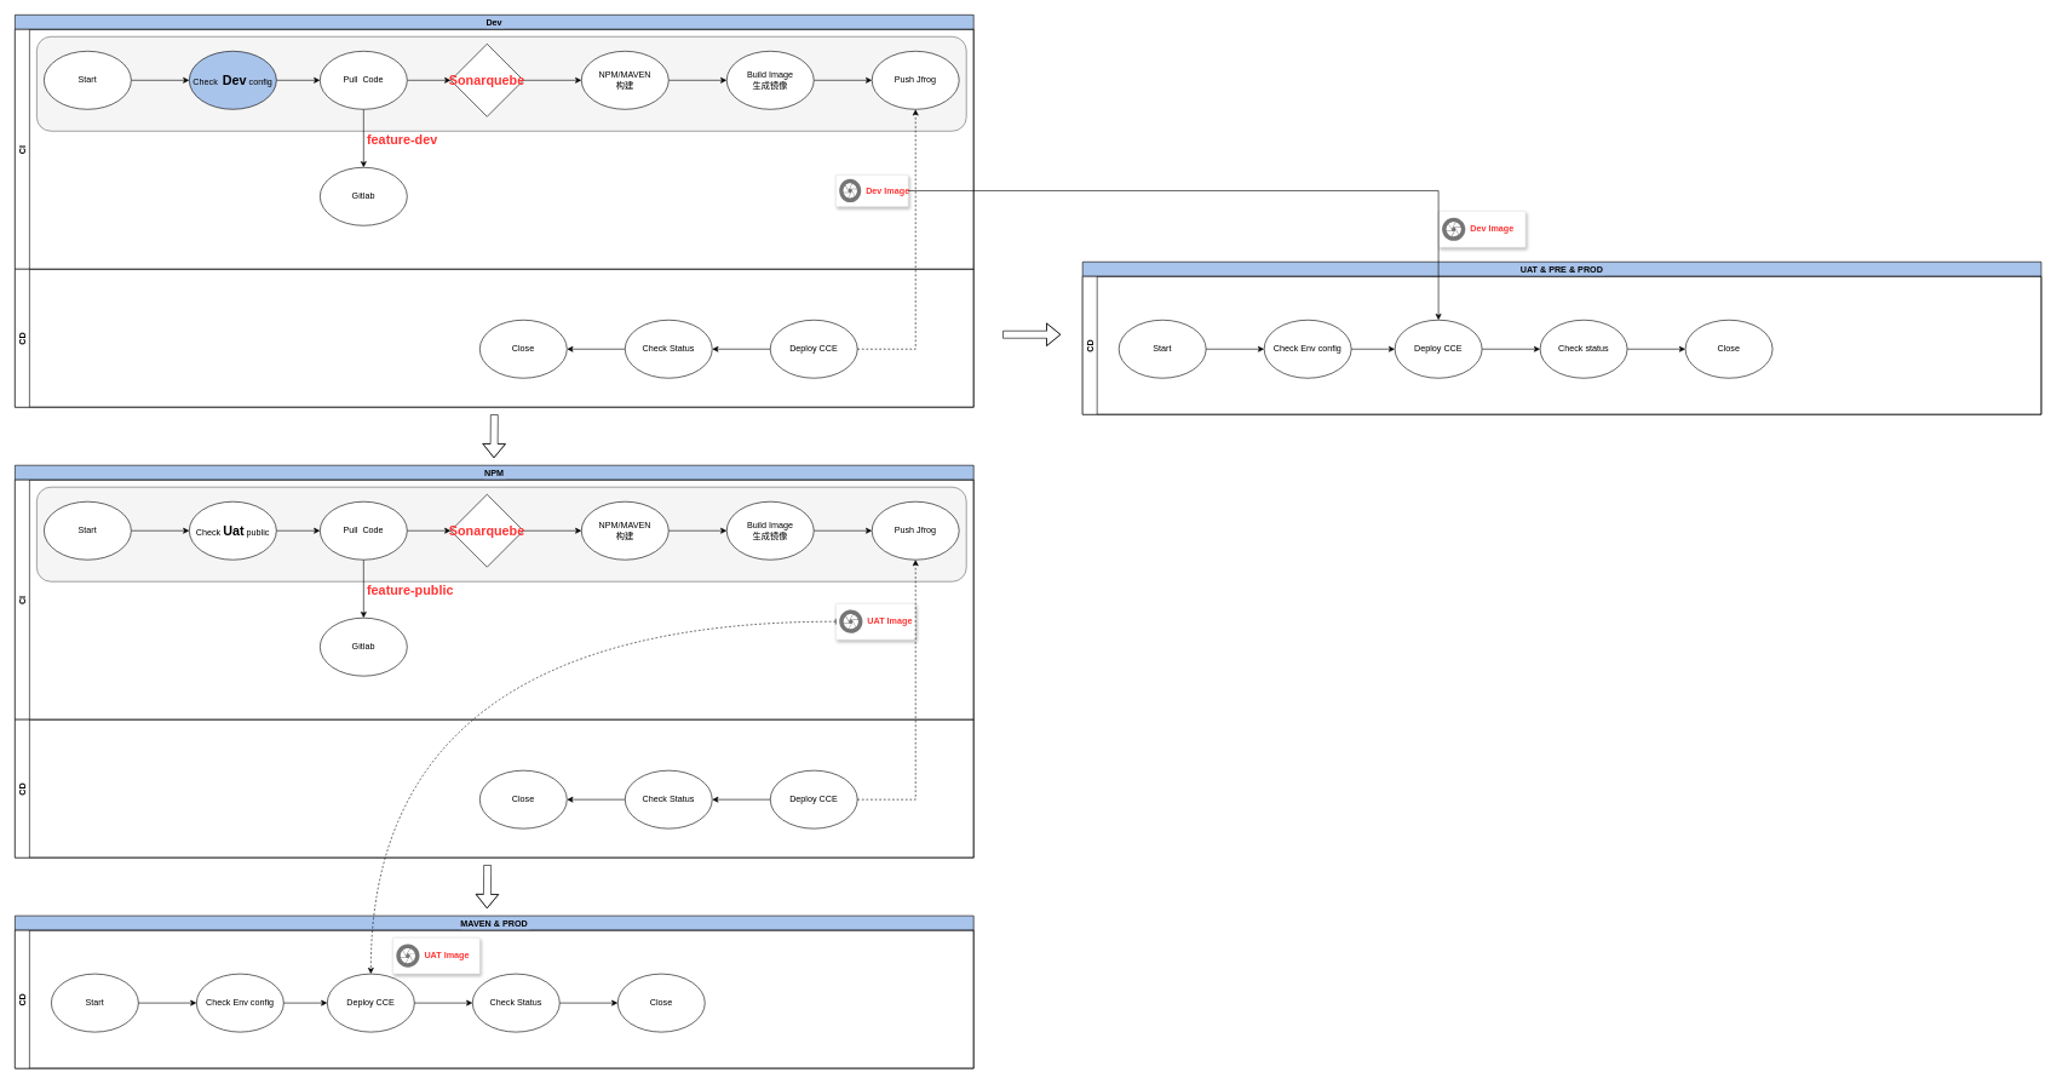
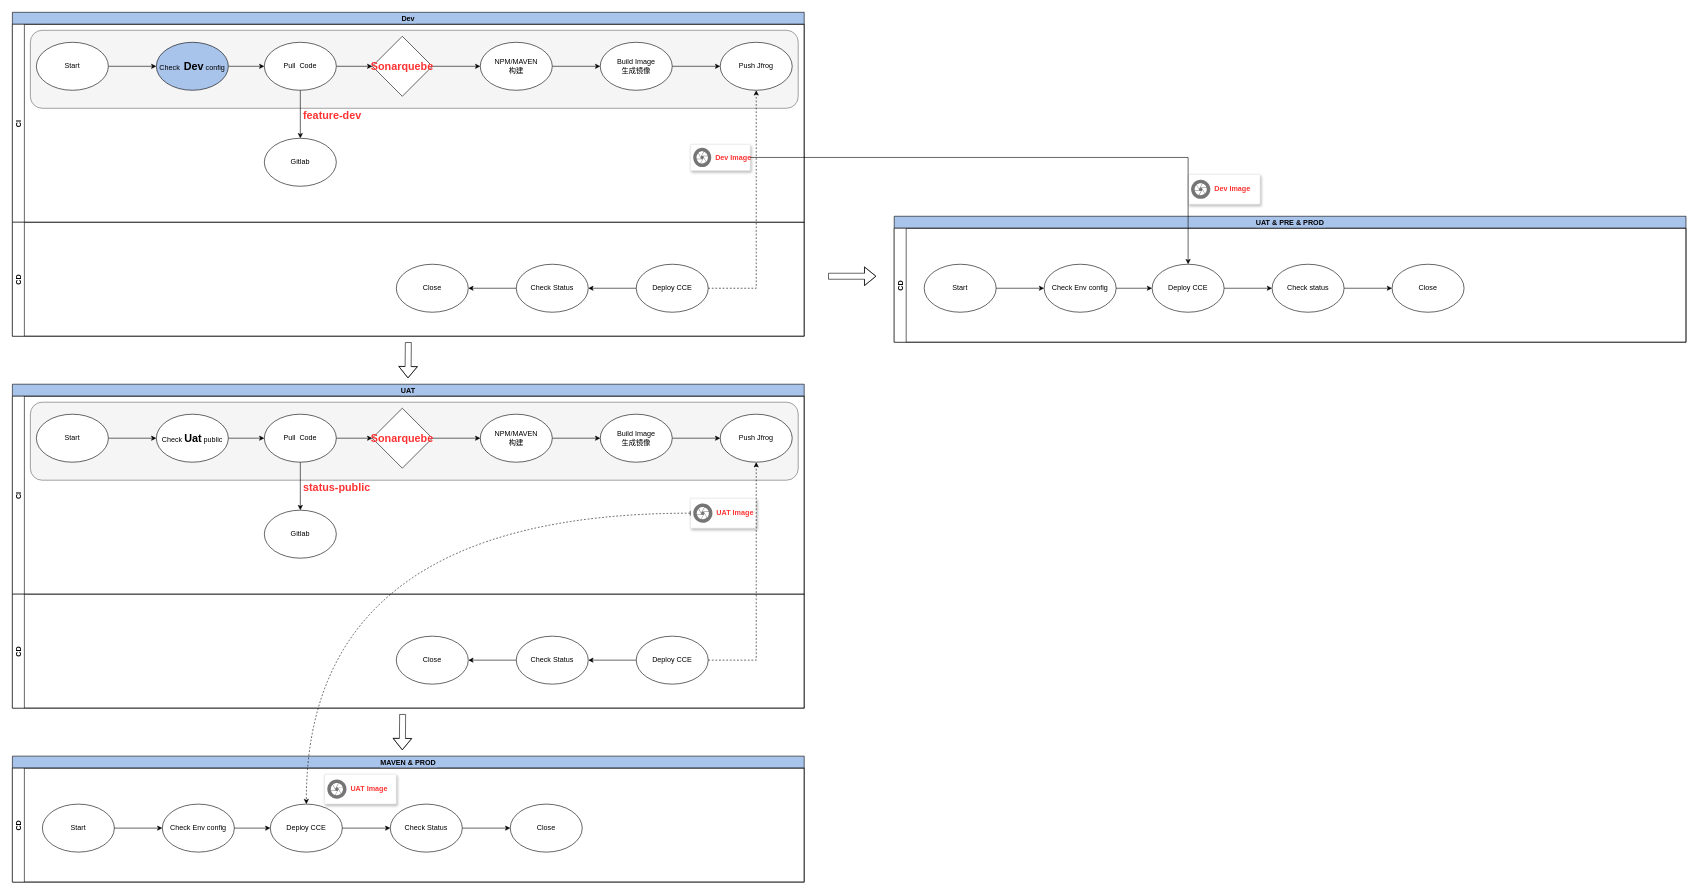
- <mxCell id="30" value="NPM" style="swimlane;childLayout=stackLayout;resizeParent=1;resizeParentMax=0;horizontal=1;startSize=20;horizontalStack=0;fontSize=12;labelBackgroundColor=none;labelBorderColor=#A9C4EB;fillColor=#A9C4EB;swimlaneFillColor=default;" parent="1" vertex="1"><mxGeometry x="20" y="640" width="1320" height="540" as="geometry" /></mxCell>
+ <mxCell id="30" value="UAT" style="swimlane;childLayout=stackLayout;resizeParent=1;resizeParentMax=0;horizontal=1;startSize=20;horizontalStack=0;fontSize=12;labelBackgroundColor=none;labelBorderColor=#A9C4EB;fillColor=#A9C4EB;swimlaneFillColor=default;" parent="1" vertex="1"><mxGeometry x="20" y="640" width="1320" height="540" as="geometry" /></mxCell>
- <mxCell id="41" value="&lt;h1&gt;&lt;b style=&quot;font-size: 18px ; color: rgb(255 , 51 , 51) ; text-align: center&quot;&gt;feature-public&lt;/b&gt;&lt;br&gt;&lt;/h1&gt;" style="text;html=1;strokeColor=none;fillColor=none;spacing=5;spacingTop=-20;whiteSpace=wrap;overflow=hidden;rounded=0;fontSize=18;fontColor=#0000FF;" parent="31" vertex="1"><mxGeometry x="480" y="110" width="190" height="120" as="geometry" /></mxCell>
+ <mxCell id="41" value="&lt;h1&gt;&lt;b style=&quot;font-size: 18px ; color: rgb(255 , 51 , 51) ; text-align: center&quot;&gt;status-public&lt;/b&gt;&lt;br&gt;&lt;/h1&gt;" style="text;html=1;strokeColor=none;fillColor=none;spacing=5;spacingTop=-20;whiteSpace=wrap;overflow=hidden;rounded=0;fontSize=18;fontColor=#0000FF;" parent="31" vertex="1"><mxGeometry x="480" y="110" width="190" height="120" as="geometry" /></mxCell>
